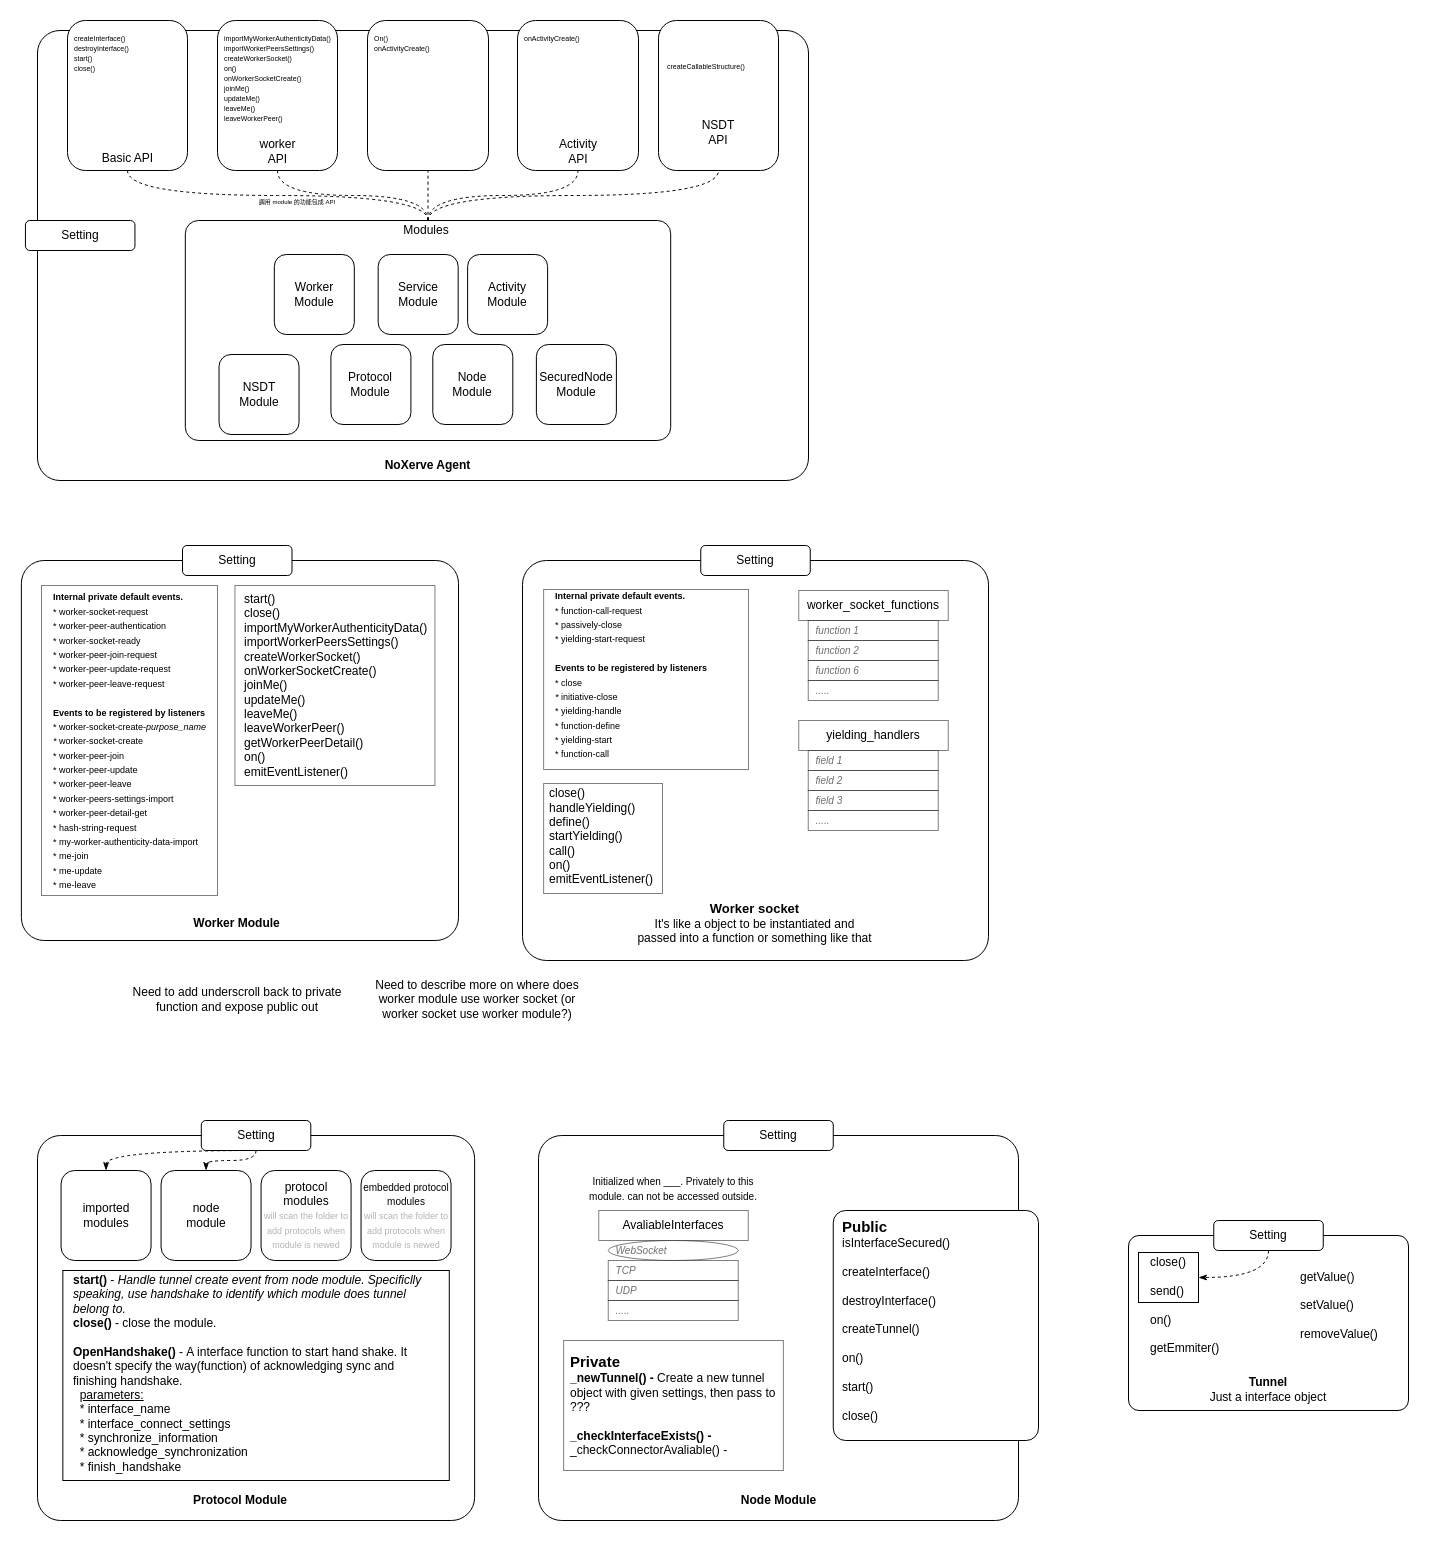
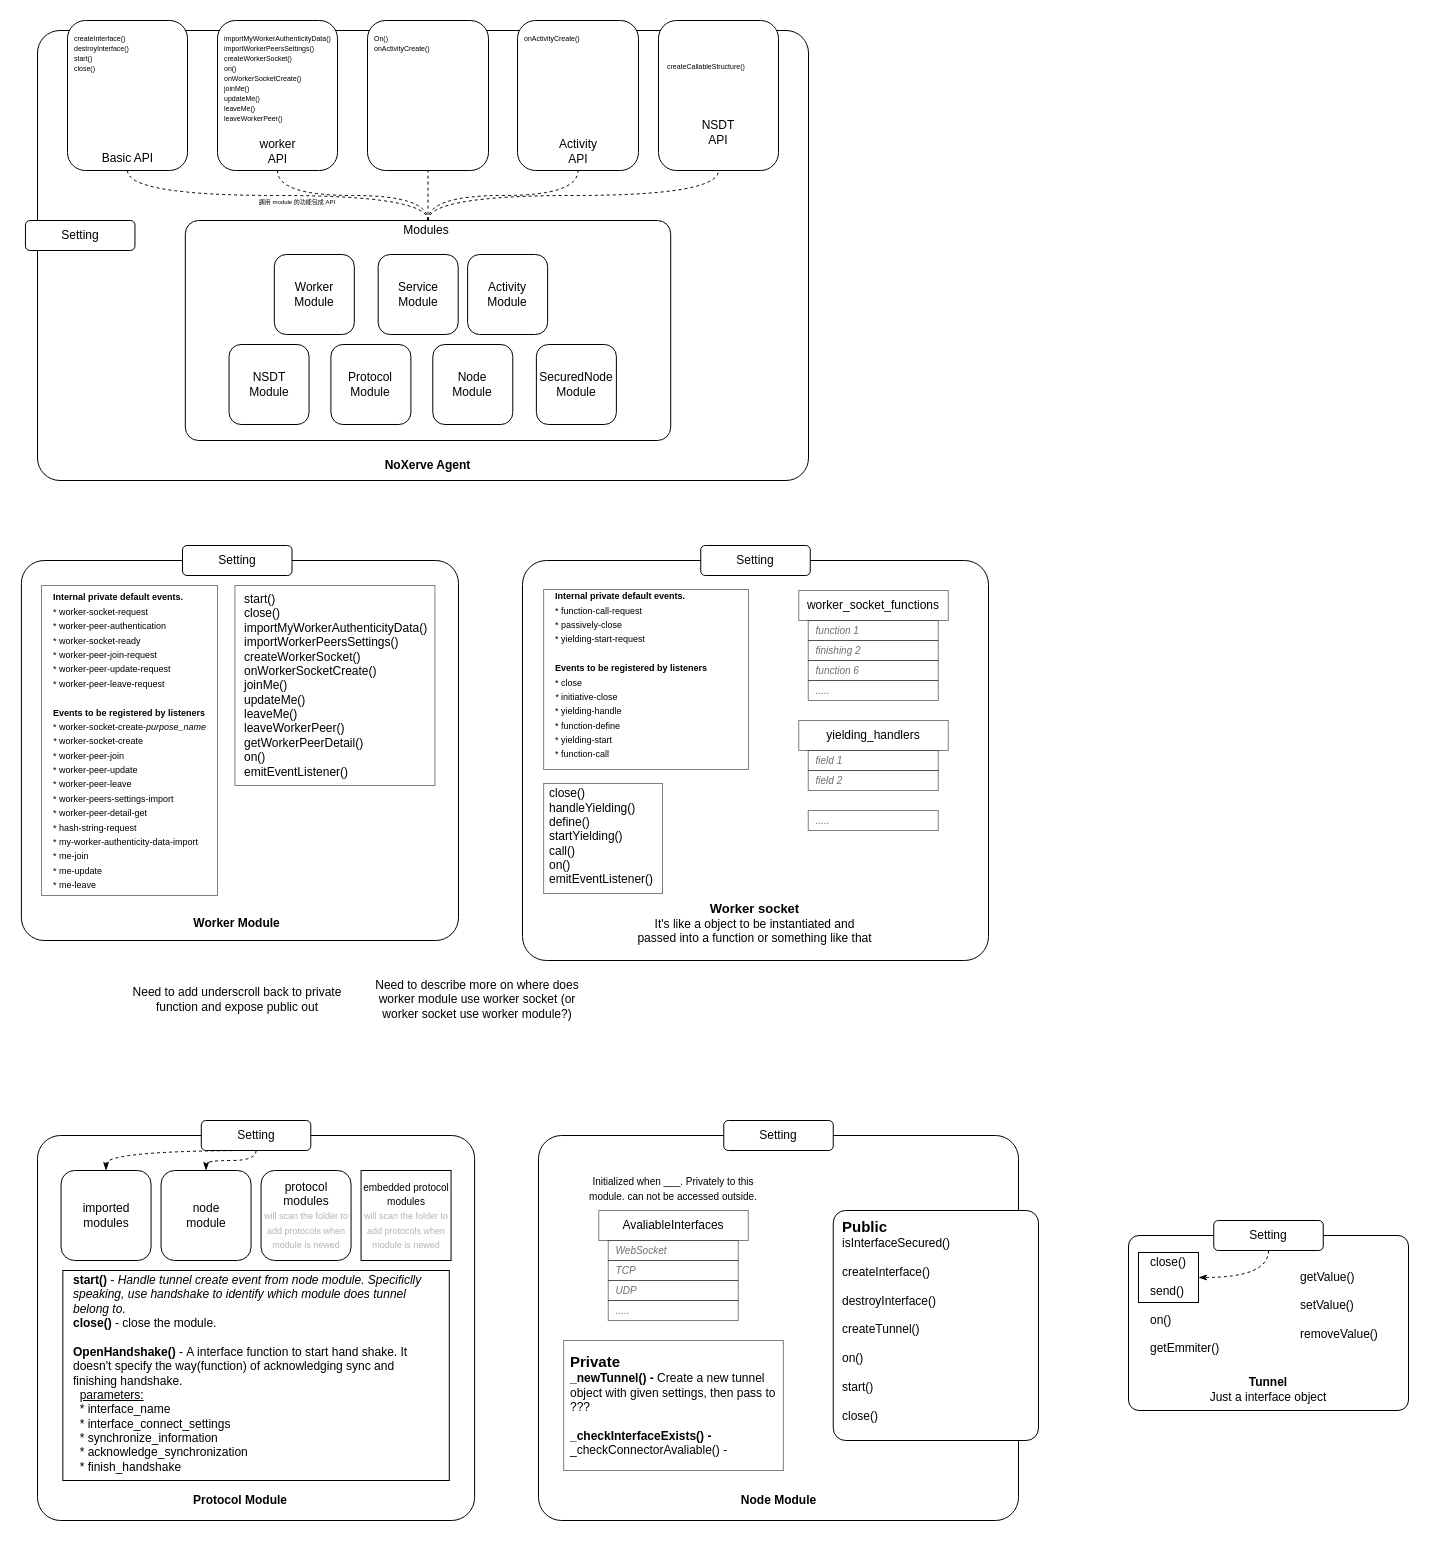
- <mxCell id="14" value="NSDT&lt;br&gt;Module" style="whiteSpace=wrap;html=1;aspect=fixed;rounded=1;" parent="8" vertex="1"><mxGeometry x="33.72" y="134" width="80" height="80" as="geometry" /></mxCell>
+ <mxCell id="14" value="NSDT&lt;br&gt;Module" style="whiteSpace=wrap;html=1;aspect=fixed;rounded=1;" parent="8" vertex="1"><mxGeometry x="43.72" y="124" width="80" height="80" as="geometry" /></mxCell>
- <mxCell id="33" value="&lt;i&gt;&lt;font style=&quot;font-size: 10px&quot; color=&quot;#6e6e6e&quot;&gt;&amp;nbsp; function 2&lt;/font&gt;&lt;/i&gt;" style="rounded=0;whiteSpace=wrap;html=1;opacity=50;align=left;" parent="1" vertex="1"><mxGeometry x="807.75" y="640" width="130" height="20" as="geometry" /></mxCell>
+ <mxCell id="33" value="&lt;i&gt;&lt;font style=&quot;font-size: 10px&quot; color=&quot;#6e6e6e&quot;&gt;&amp;nbsp; finishing 2&lt;/font&gt;&lt;/i&gt;" style="rounded=0;whiteSpace=wrap;html=1;opacity=50;align=left;" parent="1" vertex="1"><mxGeometry x="807.75" y="640" width="130" height="20" as="geometry" /></mxCell>
- <mxCell id="39" value="&lt;i&gt;&lt;font style=&quot;font-size: 10px&quot; color=&quot;#6e6e6e&quot;&gt;&amp;nbsp; field 3&lt;/font&gt;&lt;/i&gt;" style="rounded=0;whiteSpace=wrap;html=1;opacity=50;align=left;" parent="1" vertex="1"><mxGeometry x="807.75" y="790" width="130" height="20" as="geometry" /></mxCell>
- <mxCell id="49" value="&lt;font style=&quot;font-size: 10px&quot;&gt;embedded protocol&lt;br&gt;modules&lt;/font&gt;&lt;br&gt;&lt;span style=&quot;color: rgb(179 , 179 , 179)&quot;&gt;&lt;font style=&quot;font-size: 9px&quot;&gt;will scan the folder to add protocols when module is newed&lt;/font&gt;&lt;/span&gt;" style="rounded=1;whiteSpace=wrap;html=1;" parent="1" vertex="1"><mxGeometry x="360.56" y="1170" width="90" height="90" as="geometry" /></mxCell>
+ <mxCell id="49" value="&lt;font style=&quot;font-size: 10px&quot;&gt;embedded protocol&lt;br&gt;modules&lt;/font&gt;&lt;br&gt;&lt;span style=&quot;color: rgb(179 , 179 , 179)&quot;&gt;&lt;font style=&quot;font-size: 9px&quot;&gt;will scan the folder to add protocols when module is newed&lt;/font&gt;&lt;/span&gt;" style="whiteSpace=wrap;html=1;rounded=0;" parent="1" vertex="1"><mxGeometry x="360.56" y="1170" width="90" height="90" as="geometry" /></mxCell>
- <mxCell id="93" value="&lt;i&gt;&lt;font style=&quot;font-size: 10px&quot; color=&quot;#6e6e6e&quot;&gt;&amp;nbsp; WebSocket&lt;/font&gt;&lt;/i&gt;" style="ellipse;whiteSpace=wrap;html=1;opacity=50;align=left;" vertex="1" parent="91"><mxGeometry x="29.75" y="70" width="130" height="20" as="geometry" /></mxCell>
+ <mxCell id="93" value="&lt;i&gt;&lt;font style=&quot;font-size: 10px&quot; color=&quot;#6e6e6e&quot;&gt;&amp;nbsp; WebSocket&lt;/font&gt;&lt;/i&gt;" style="rounded=0;whiteSpace=wrap;html=1;opacity=50;align=left;" vertex="1" parent="91"><mxGeometry x="29.75" y="70" width="130" height="20" as="geometry" /></mxCell>
